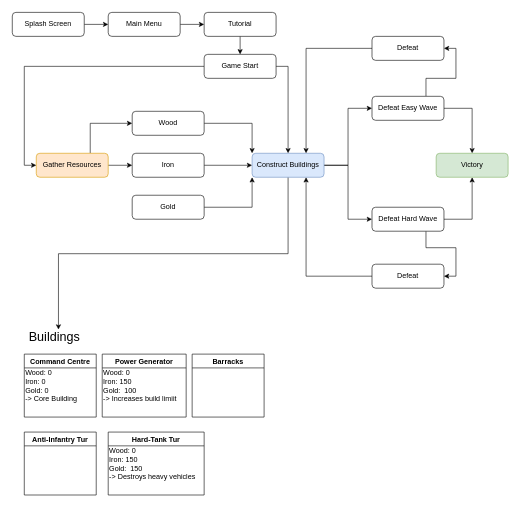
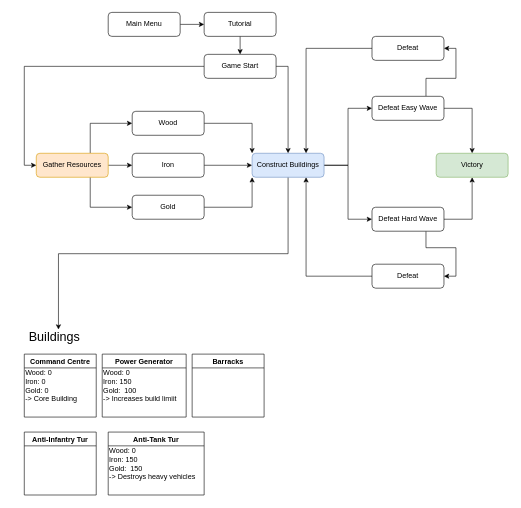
- <mxCell id="5" value="Splash Screen" style="rounded=1;whiteSpace=wrap;html=1;fontSize=12;glass=0;strokeWidth=1;shadow=0;" vertex="1" parent="1"><mxGeometry width="120" height="40" as="geometry" x="20" y="20" /></mxCell>
- <mxCell id="4" style="edgeStyle=orthogonalEdgeStyle;rounded=0;orthogonalLoop=1;jettySize=auto;html=1;exitX=1;exitY=0.5;exitDx=0;exitDy=0;entryX=0;entryY=0.5;entryDx=0;entryDy=0;" edge="1" parent="1" source="5" target="3"><mxGeometry relative="1" as="geometry" /></mxCell>
+ <mxCell id="9" style="edgeStyle=orthogonalEdgeStyle;rounded=0;orthogonalLoop=1;jettySize=auto;html=1;exitX=0.75;exitY=1;exitDx=0;exitDy=0;entryX=0;entryY=0.5;entryDx=0;entryDy=0;" edge="1" parent="1" source="11" target="17"><mxGeometry relative="1" as="geometry" /></mxCell>
- <mxCell id="42" value="Hard-Tank Tur" style="swimlane;" vertex="1" parent="1"><mxGeometry x="180" y="720" width="160" height="105" as="geometry" /></mxCell>
+ <mxCell id="42" value="Anti-Tank Tur" style="swimlane;" vertex="1" parent="1"><mxGeometry x="180" y="720" width="160" height="105" as="geometry" /></mxCell>
